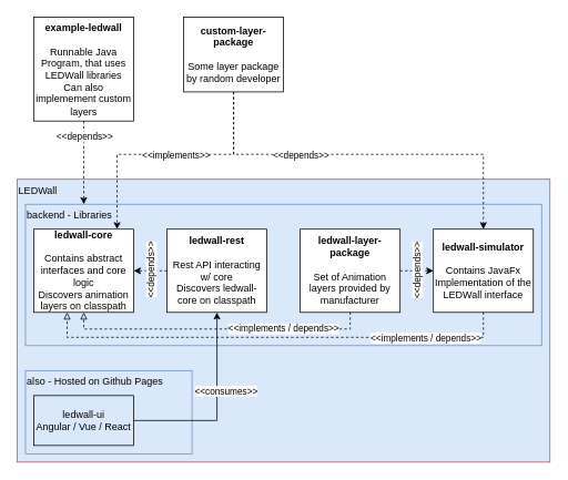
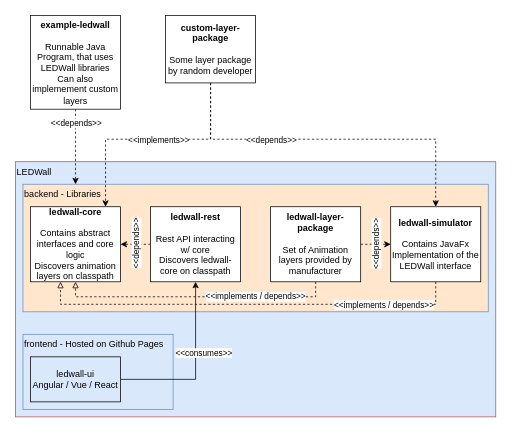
- <mxCell id="3" value="backend - Libraries&amp;nbsp;" style="rounded=0;whiteSpace=wrap;html=1;fillColor=#dae8fc;strokeColor=#6c8ebf;align=left;verticalAlign=top;" vertex="1" parent="1"><mxGeometry x="30" y="245" width="620" height="170" as="geometry" /></mxCell>
+ <mxCell id="3" value="backend - Libraries&amp;nbsp;" style="rounded=0;whiteSpace=wrap;html=1;fillColor=#ffe6cc;strokeColor=#6c8ebf;align=left;verticalAlign=top;" vertex="1" parent="1"><mxGeometry x="30" y="245" width="620" height="170" as="geometry" /></mxCell>
- <mxCell id="8" value="also - Hosted on Github Pages" style="rounded=0;whiteSpace=wrap;html=1;fillColor=#dae8fc;strokeColor=#6c8ebf;align=left;verticalAlign=top;" vertex="1" parent="1"><mxGeometry x="30" y="445" width="200" height="100" as="geometry" /></mxCell>
+ <mxCell id="8" value="frontend - Hosted on Github Pages" style="rounded=0;whiteSpace=wrap;html=1;fillColor=#dae8fc;strokeColor=#6c8ebf;align=left;verticalAlign=top;" vertex="1" parent="1"><mxGeometry x="30" y="445" width="200" height="100" as="geometry" /></mxCell>
